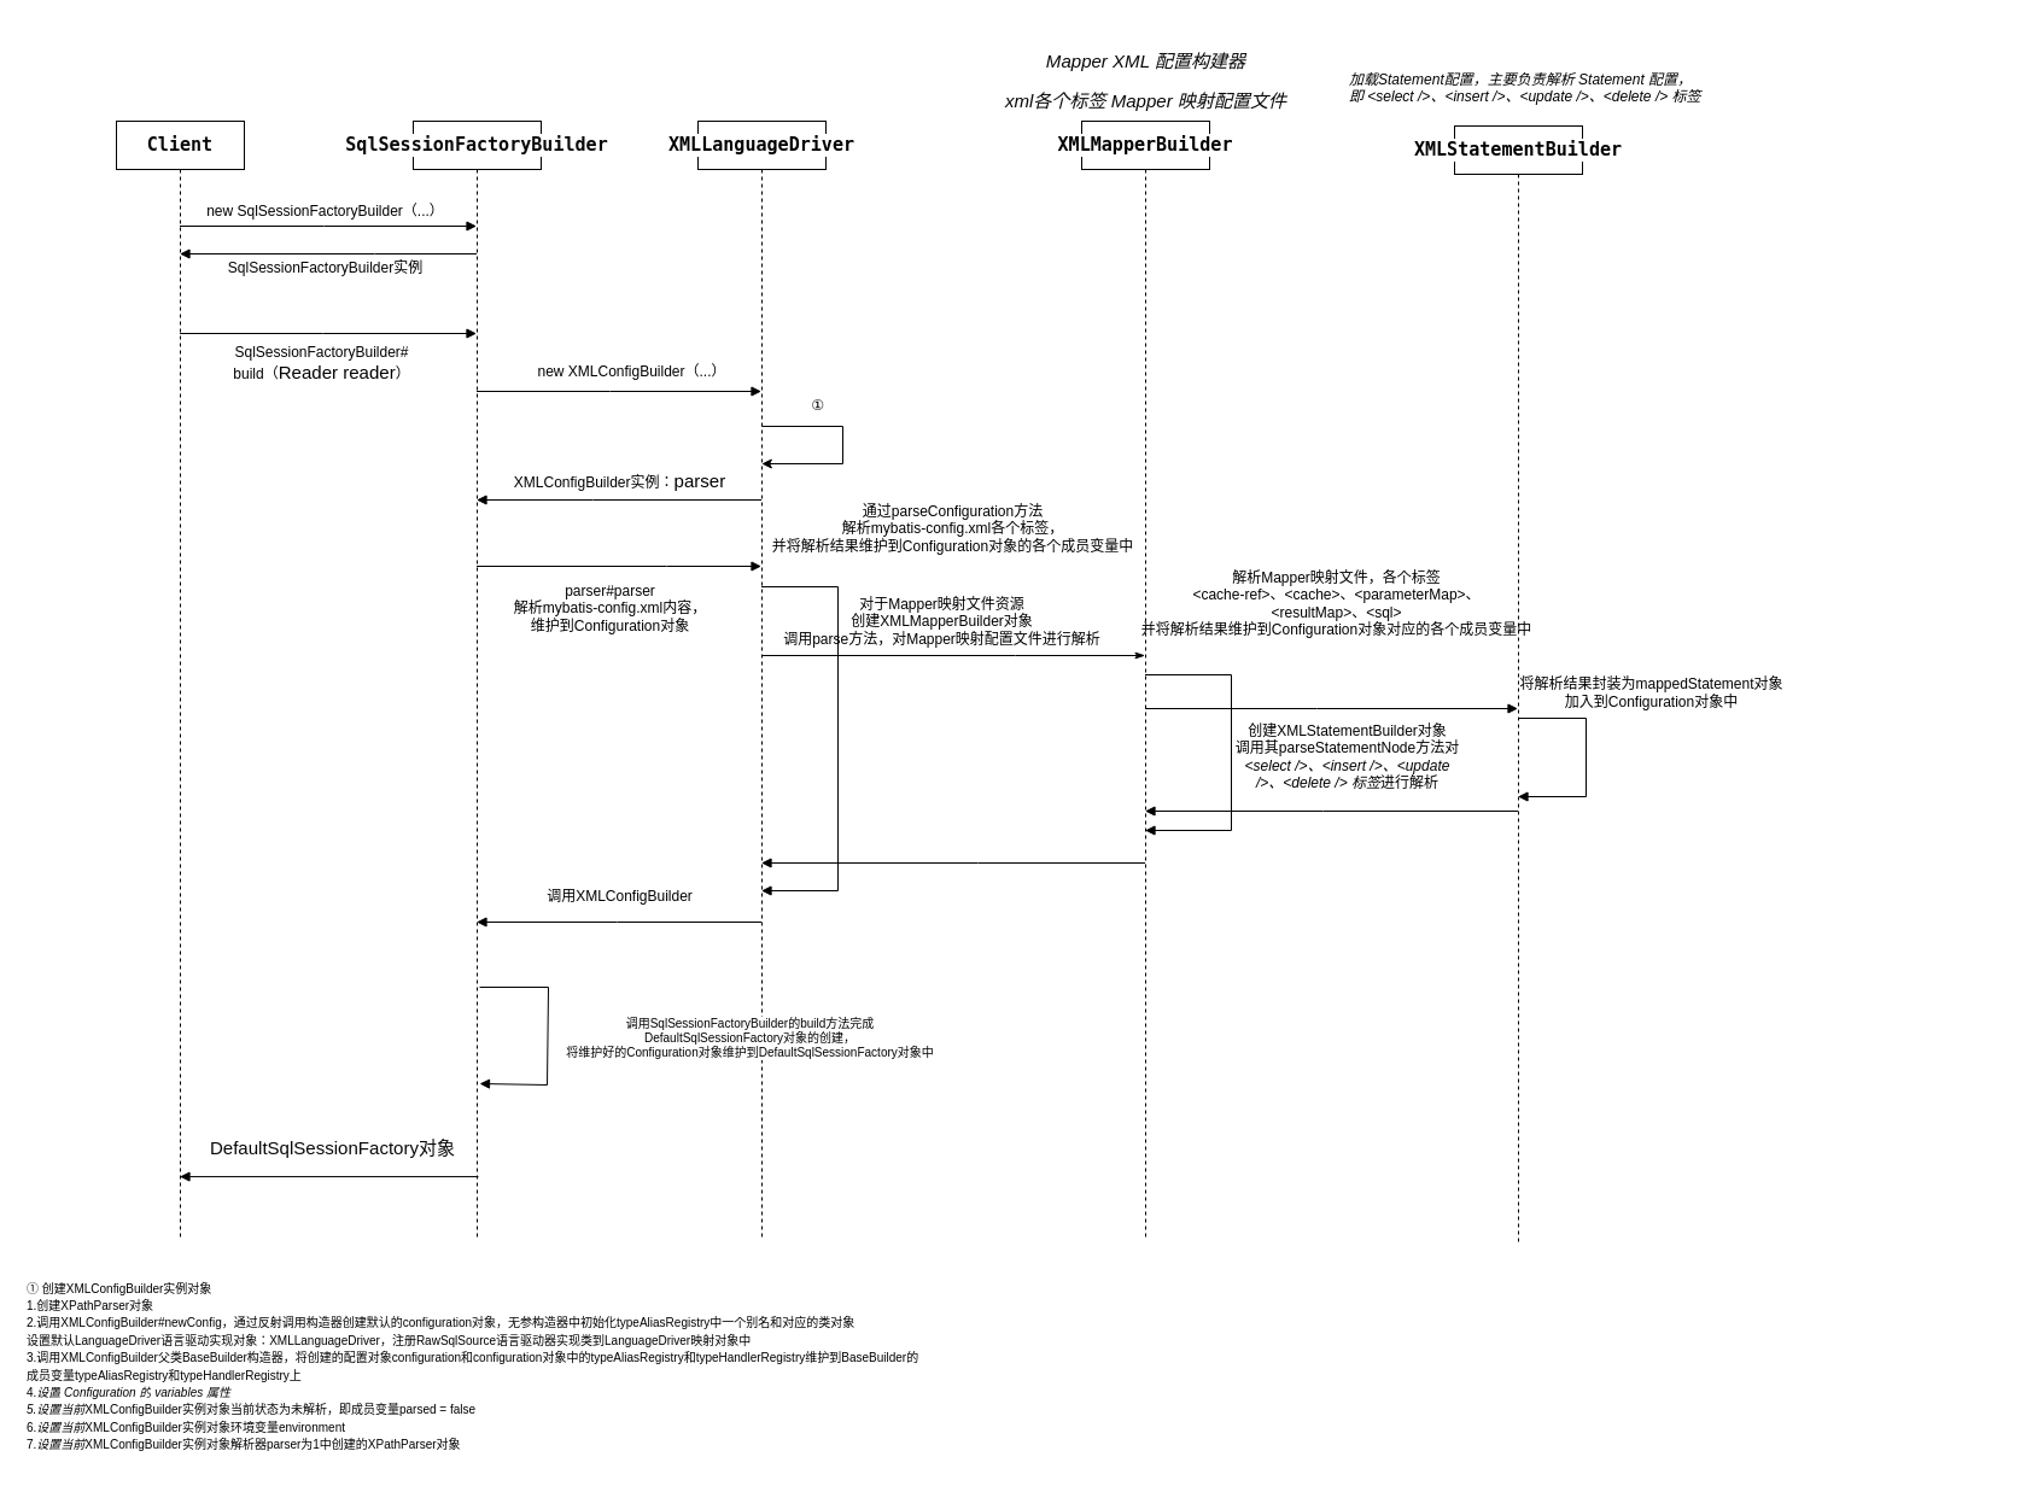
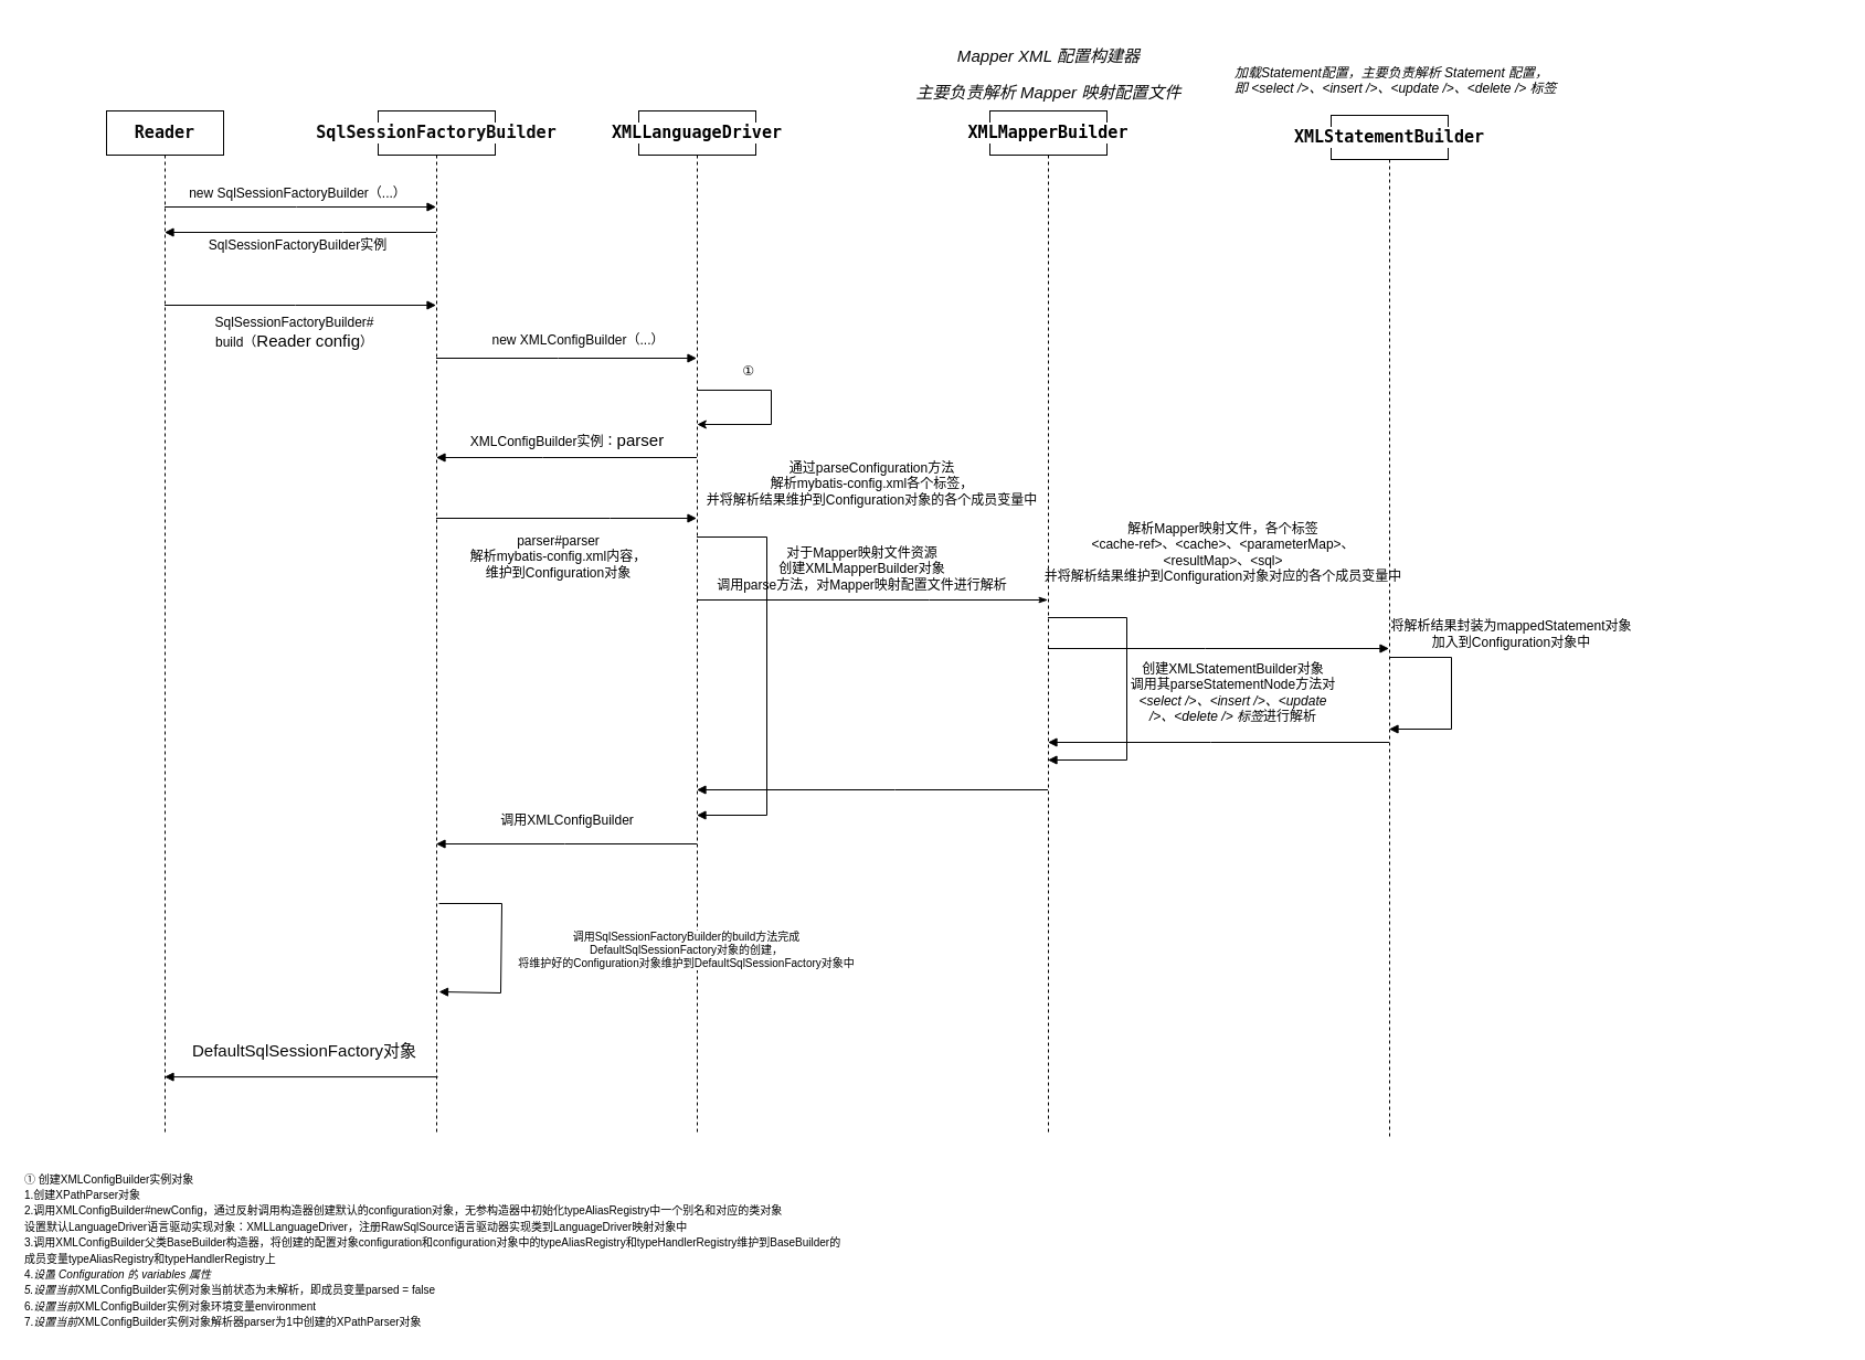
- <mxCell id="28" value="&lt;div style=&quot;background-color: rgb(255, 255, 255);&quot;&gt;&lt;pre style=&quot;font-size: 11.3pt;&quot;&gt;&lt;font face=&quot;Helvetica&quot; style=&quot;color: rgb(8, 8, 8);&quot;&gt;&lt;span style=&quot;font-style: italic;&quot;&gt;Mapper XML &lt;/span&gt;&lt;span style=&quot;font-style: italic;&quot;&gt;配置构建器&lt;/span&gt;&lt;/font&gt;&lt;/pre&gt;&lt;pre style=&quot;font-size: 11.3pt;&quot;&gt;&lt;font face=&quot;Helvetica&quot; style=&quot;color: rgb(8, 8, 8);&quot;&gt;&lt;span style=&quot;font-style: italic;&quot;&gt;xml各个标签 &lt;/span&gt;&lt;span style=&quot;font-style: italic;&quot;&gt;Mapper &lt;/span&gt;&lt;span style=&quot;font-style: italic;&quot;&gt;映射配置文件&lt;/span&gt;&lt;/font&gt;&lt;/pre&gt;&lt;/div&gt;" style="text;html=1;align=center;verticalAlign=middle;resizable=0;points=[];autosize=1;strokeColor=none;fillColor=none;" vertex="1" parent="1"><mxGeometry x="820" width="258" height="93" as="geometry" y="20" /></mxCell>
+ <mxCell id="28" value="&lt;div style=&quot;background-color: rgb(255, 255, 255);&quot;&gt;&lt;pre style=&quot;font-size: 11.3pt;&quot;&gt;&lt;font face=&quot;Helvetica&quot; style=&quot;color: rgb(8, 8, 8);&quot;&gt;&lt;span style=&quot;font-style: italic;&quot;&gt;Mapper XML &lt;/span&gt;&lt;span style=&quot;font-style: italic;&quot;&gt;配置构建器&lt;/span&gt;&lt;/font&gt;&lt;/pre&gt;&lt;pre style=&quot;font-size: 11.3pt;&quot;&gt;&lt;font face=&quot;Helvetica&quot; style=&quot;color: rgb(8, 8, 8);&quot;&gt;&lt;span style=&quot;font-style: italic;&quot;&gt;主要负责解析 &lt;/span&gt;&lt;span style=&quot;font-style: italic;&quot;&gt;Mapper &lt;/span&gt;&lt;span style=&quot;font-style: italic;&quot;&gt;映射配置文件&lt;/span&gt;&lt;/font&gt;&lt;/pre&gt;&lt;/div&gt;" style="text;html=1;align=center;verticalAlign=middle;resizable=0;points=[];autosize=1;strokeColor=none;fillColor=none;" vertex="1" parent="1"><mxGeometry x="820" width="258" height="93" as="geometry" y="20" /></mxCell>
- <mxCell id="12" value="&lt;div style=&quot;background-color: rgb(255, 255, 255); color: rgb(8, 8, 8);&quot;&gt;&lt;pre style=&quot;font-family:'JetBrains Mono',monospace;font-size:11.3pt;&quot;&gt;&lt;b&gt;Client&lt;/b&gt;&lt;/pre&gt;&lt;/div&gt;" style="shape=umlLifeline;perimeter=lifelinePerimeter;whiteSpace=wrap;html=1;container=1;dropTarget=0;collapsible=0;recursiveResize=0;outlineConnect=0;portConstraint=eastwest;newEdgeStyle={&quot;curved&quot;:0,&quot;rounded&quot;:0};" vertex="1" parent="1"><mxGeometry x="96" y="100" width="106" height="926" as="geometry" /></mxCell>
+ <mxCell id="12" value="&lt;div style=&quot;background-color: rgb(255, 255, 255); color: rgb(8, 8, 8);&quot;&gt;&lt;pre style=&quot;font-family:'JetBrains Mono',monospace;font-size:11.3pt;&quot;&gt;&lt;b&gt;Reader&lt;/b&gt;&lt;/pre&gt;&lt;/div&gt;" style="shape=umlLifeline;perimeter=lifelinePerimeter;whiteSpace=wrap;html=1;container=1;dropTarget=0;collapsible=0;recursiveResize=0;outlineConnect=0;portConstraint=eastwest;newEdgeStyle={&quot;curved&quot;:0,&quot;rounded&quot;:0};" vertex="1" parent="1"><mxGeometry x="96" y="100" width="106" height="926" as="geometry" /></mxCell>
- <mxCell id="16" value="&lt;font face=&quot;Helvetica&quot;&gt;SqlSessionFactoryBuilder#&lt;/font&gt;&lt;div&gt;&lt;font face=&quot;Helvetica&quot;&gt;build（&lt;span style=&quot;font-size: 15.067px; background-color: rgb(255, 255, 255);&quot;&gt;Reader reader&lt;/span&gt;&lt;span style=&quot;background-color: transparent; color: light-dark(rgb(0, 0, 0), rgb(255, 255, 255));&quot;&gt;）&lt;/span&gt;&lt;/font&gt;&lt;/div&gt;" style="text;html=1;align=center;verticalAlign=middle;resizable=0;points=[];autosize=1;strokeColor=none;fillColor=none;fontFamily=Helvetica;fontSize=12;fontColor=default;" vertex="1" parent="1"><mxGeometry x="183" y="279" width="165" height="44" as="geometry" /></mxCell>
+ <mxCell id="16" value="&lt;font face=&quot;Helvetica&quot;&gt;SqlSessionFactoryBuilder#&lt;/font&gt;&lt;div&gt;&lt;font face=&quot;Helvetica&quot;&gt;build（&lt;span style=&quot;font-size: 15.067px; background-color: rgb(255, 255, 255);&quot;&gt;Reader config&lt;/span&gt;&lt;span style=&quot;background-color: transparent; color: light-dark(rgb(0, 0, 0), rgb(255, 255, 255));&quot;&gt;）&lt;/span&gt;&lt;/font&gt;&lt;/div&gt;" style="text;html=1;align=center;verticalAlign=middle;resizable=0;points=[];autosize=1;strokeColor=none;fillColor=none;fontFamily=Helvetica;fontSize=12;fontColor=default;" vertex="1" parent="1"><mxGeometry x="183" y="279" width="165" height="44" as="geometry" /></mxCell>
